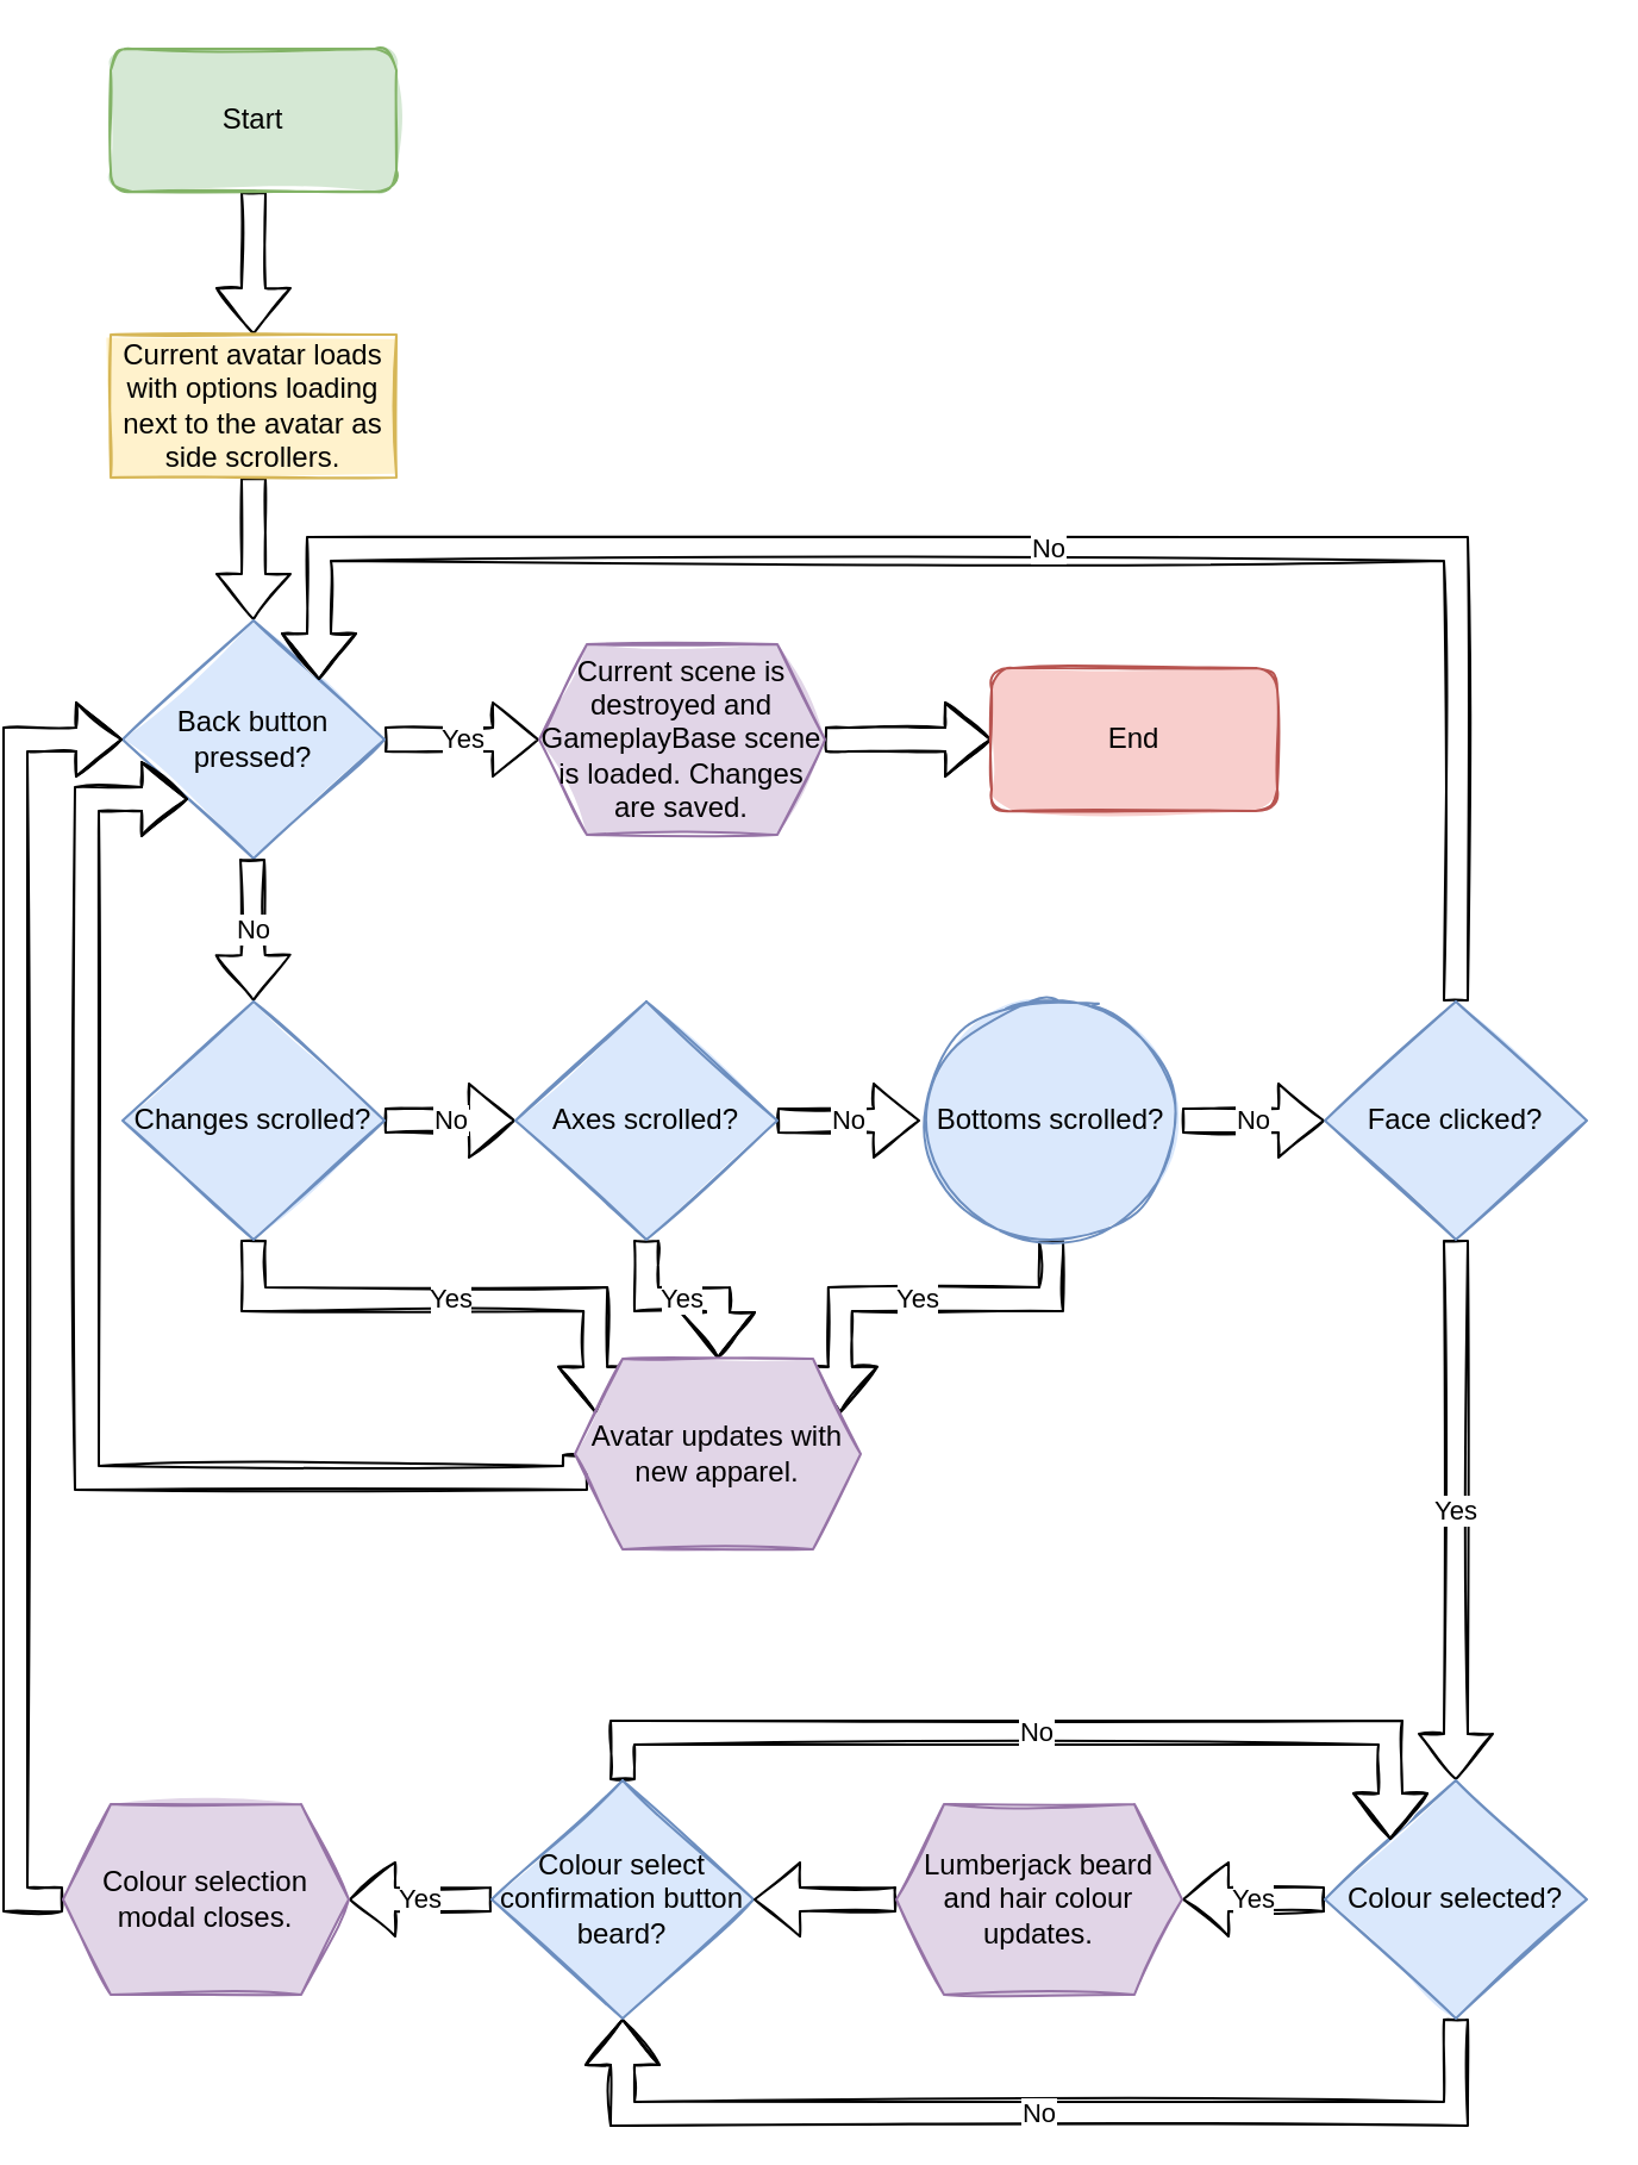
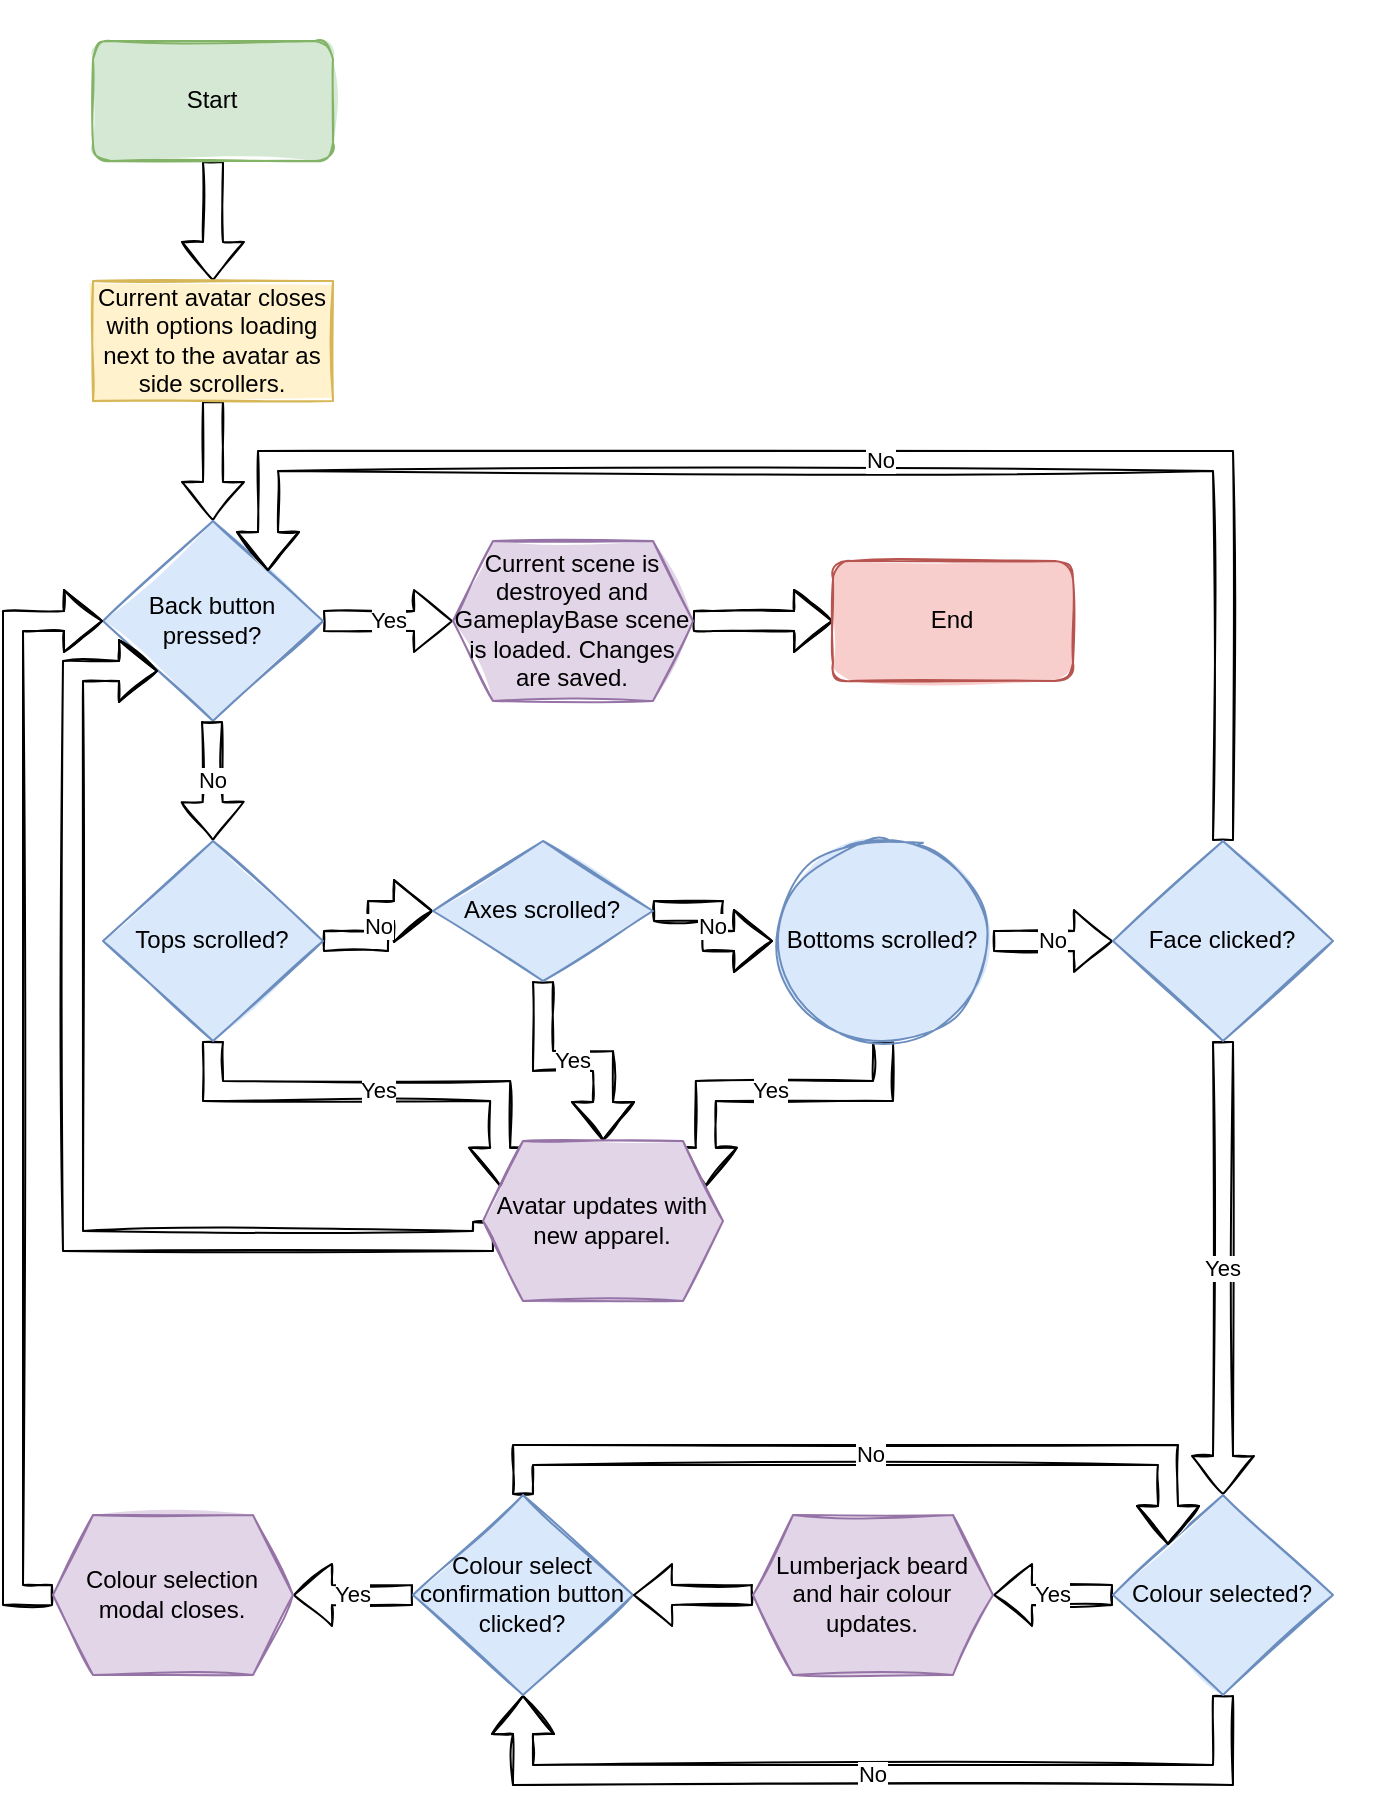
- <mxCell id="5" value="Current avatar loads with options loading next to the avatar as side scrollers." style="rounded=0;whiteSpace=wrap;html=1;sketch=1;fillStyle=solid;fillColor=#fff2cc;strokeColor=#d6b656;" parent="1" vertex="1"><mxGeometry x="40" y="140" width="120" height="60" as="geometry" /></mxCell>
+ <mxCell id="5" value="Current avatar closes with options loading next to the avatar as side scrollers." style="rounded=0;whiteSpace=wrap;html=1;sketch=1;fillStyle=solid;fillColor=#fff2cc;strokeColor=#d6b656;" parent="1" vertex="1"><mxGeometry x="40" y="140" width="120" height="60" as="geometry" /></mxCell>
- <mxCell id="14" value="Changes scrolled?" style="rhombus;whiteSpace=wrap;html=1;fillColor=#dae8fc;strokeColor=#6c8ebf;rounded=0;sketch=1;fillStyle=solid;" vertex="1" parent="1"><mxGeometry x="45" y="420" width="110" height="100" as="geometry" /></mxCell>
+ <mxCell id="14" value="Tops scrolled?" style="rhombus;whiteSpace=wrap;html=1;fillColor=#dae8fc;strokeColor=#6c8ebf;rounded=0;sketch=1;fillStyle=solid;" vertex="1" parent="1"><mxGeometry x="45" y="420" width="110" height="100" as="geometry" /></mxCell>
- <mxCell id="17" value="Axes scrolled?" style="rhombus;whiteSpace=wrap;html=1;fillColor=#dae8fc;strokeColor=#6c8ebf;rounded=0;sketch=1;fillStyle=solid;" vertex="1" parent="1"><mxGeometry x="210" y="420" width="110" height="100" as="geometry" /></mxCell>
+ <mxCell id="17" value="Axes scrolled?" style="rhombus;whiteSpace=wrap;html=1;fillColor=#dae8fc;strokeColor=#6c8ebf;rounded=0;sketch=1;fillStyle=solid;" vertex="1" parent="1"><mxGeometry x="210" y="420" width="110" height="70" as="geometry" /></mxCell>
- <mxCell id="29" value="Colour select confirmation button beard?" style="rhombus;whiteSpace=wrap;html=1;fillColor=#dae8fc;strokeColor=#6c8ebf;rounded=0;sketch=1;fillStyle=solid;" vertex="1" parent="1"><mxGeometry x="200" y="747" width="110" height="100" as="geometry" /></mxCell>
+ <mxCell id="29" value="Colour select confirmation button clicked?" style="rhombus;whiteSpace=wrap;html=1;fillColor=#dae8fc;strokeColor=#6c8ebf;rounded=0;sketch=1;fillStyle=solid;" vertex="1" parent="1"><mxGeometry x="200" y="747" width="110" height="100" as="geometry" /></mxCell>
